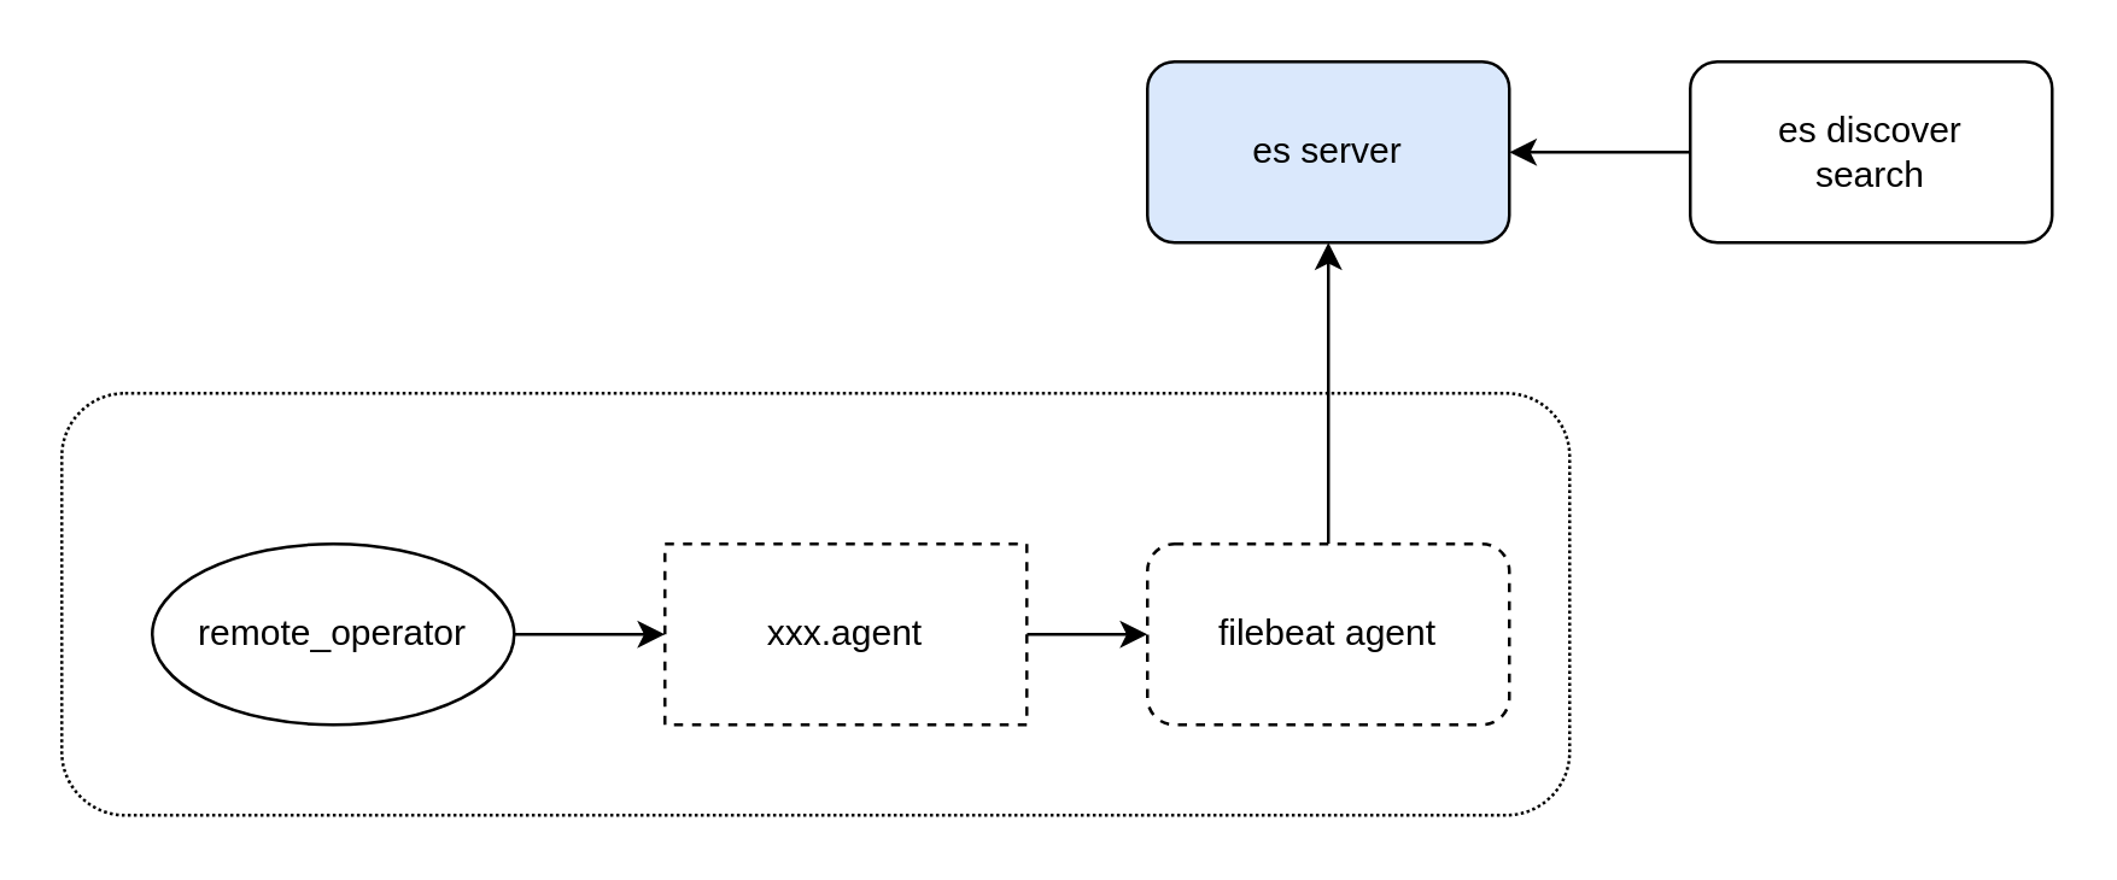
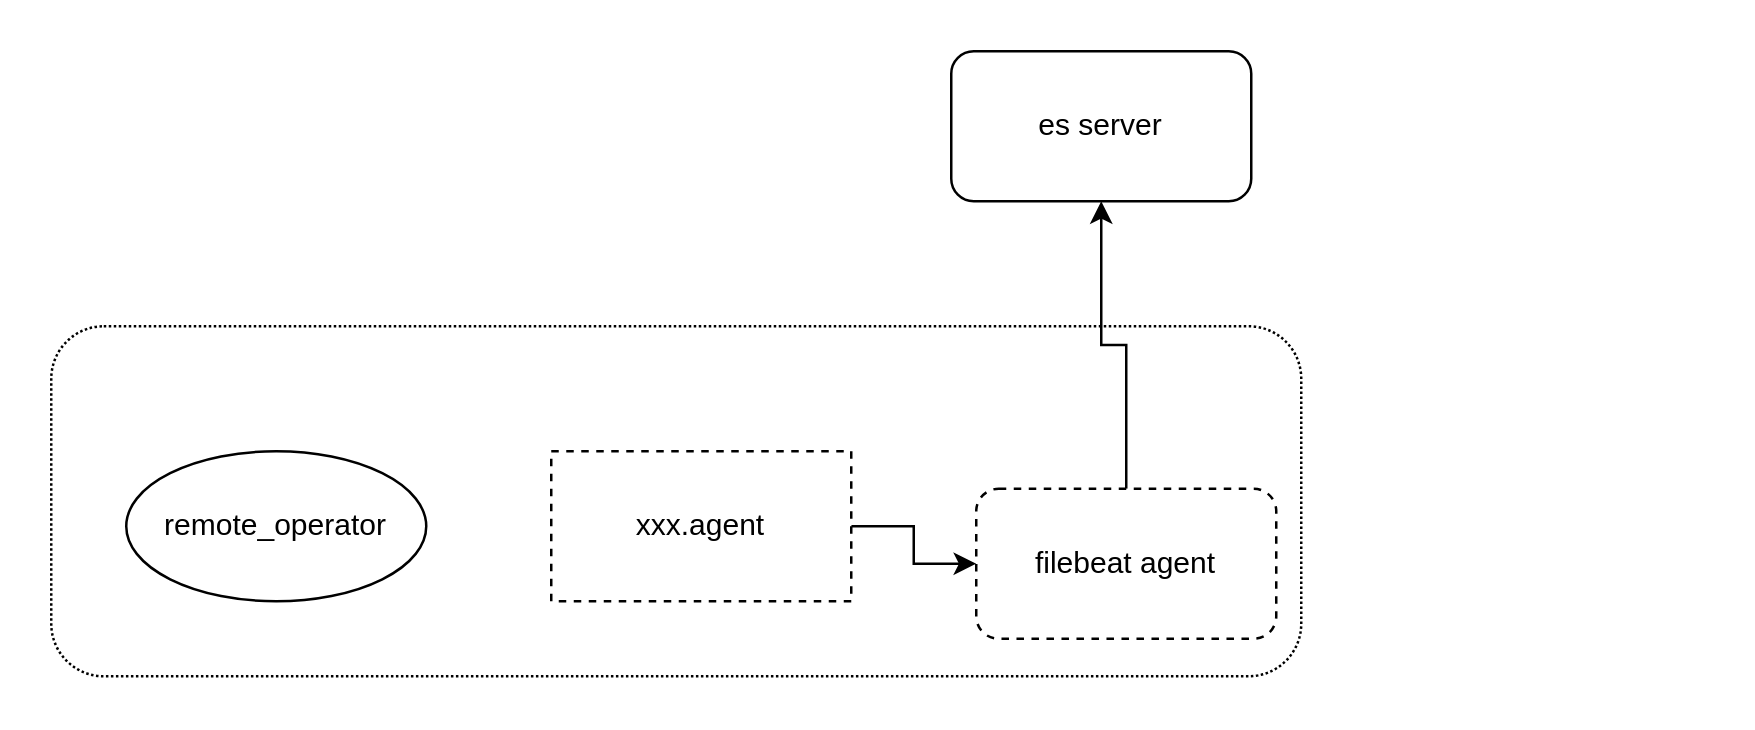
- <mxCell id="9" value="es server" style="rounded=1;whiteSpace=wrap;html=1;fillColor=#dae8fc;" vertex="1" parent="1"><mxGeometry x="380" y="20" width="120" height="60" as="geometry" /></mxCell>
+ <mxCell id="9" value="es server" style="rounded=1;whiteSpace=wrap;html=1;" vertex="1" parent="1"><mxGeometry x="380" y="20" width="120" height="60" as="geometry" /></mxCell>
- <mxCell id="10" value="" style="edgeStyle=orthogonalEdgeStyle;rounded=0;orthogonalLoop=1;jettySize=auto;html=1;" edge="1" parent="1" source="11" target="9"><mxGeometry relative="1" as="geometry" /></mxCell>
- <mxCell id="11" value="es discover&lt;br&gt;search" style="rounded=1;whiteSpace=wrap;html=1;" vertex="1" parent="1"><mxGeometry x="560" y="20" width="120" height="60" as="geometry" /></mxCell>
- <mxCell id="3" value="" style="edgeStyle=orthogonalEdgeStyle;rounded=0;orthogonalLoop=1;jettySize=auto;html=1;" edge="1" parent="1" source="4" target="6"><mxGeometry relative="1" as="geometry" /></mxCell>
- <mxCell id="8" value="filebeat agent" style="rounded=1;whiteSpace=wrap;html=1;dashed=1;" vertex="1" parent="1"><mxGeometry x="380" y="180" width="120" height="60" as="geometry" /></mxCell>
+ <mxCell id="8" value="filebeat agent" style="rounded=1;whiteSpace=wrap;html=1;dashed=1;" vertex="1" parent="1"><mxGeometry x="390" y="195" width="120" height="60" as="geometry" /></mxCell>
